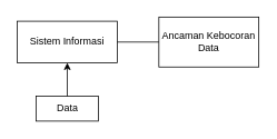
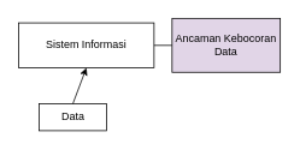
- <mxCell id="3" value="Sistem Informasi" style="rectangle;whiteSpace=wrap;html=1;" vertex="1" parent="1"><mxGeometry x="20" y="25" width="120" height="50" as="geometry" /></mxCell>
+ <mxCell id="3" value="Sistem Informasi" style="rectangle;whiteSpace=wrap;html=1;" vertex="1" parent="1"><mxGeometry x="20" y="25" width="150" height="50" as="geometry" /></mxCell>
- <mxCell id="5" value="Ancaman Kebocoran Data" style="rounded=0;whiteSpace=wrap;html=1;" vertex="1" parent="1"><mxGeometry x="190" y="20" width="120" height="60" as="geometry" /></mxCell>
+ <mxCell id="5" value="Ancaman Kebocoran Data" style="rounded=0;whiteSpace=wrap;html=1;fillColor=#e1d5e7;" vertex="1" parent="1"><mxGeometry x="190" y="20" width="120" height="60" as="geometry" /></mxCell>
